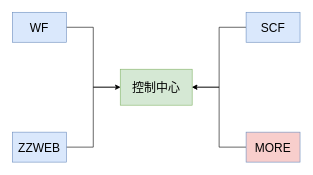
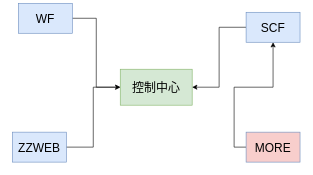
- <mxCell id="4" value="&lt;font style=&quot;font-size: 20px&quot;&gt;WF&lt;/font&gt;" style="rounded=0;whiteSpace=wrap;html=1;fillColor=#dae8fc;strokeColor=#6c8ebf;" vertex="1" parent="1"><mxGeometry x="20" y="20" width="90" height="50" as="geometry" /></mxCell>
+ <mxCell id="4" value="&lt;font style=&quot;font-size: 20px&quot;&gt;WF&lt;/font&gt;" style="rounded=0;whiteSpace=wrap;html=1;fillColor=#dae8fc;strokeColor=#6c8ebf;" vertex="1" parent="1"><mxGeometry x="30" y="5" width="90" height="50" as="geometry" /></mxCell>
- <mxCell id="9" style="edgeStyle=orthogonalEdgeStyle;rounded=0;orthogonalLoop=1;jettySize=auto;html=1;exitX=0;exitY=0.5;exitDx=0;exitDy=0;entryX=1;entryY=0.5;entryDx=0;entryDy=0;" edge="1" parent="1" source="10" target="2"><mxGeometry relative="1" as="geometry" /></mxCell>
+ <mxCell id="9" style="edgeStyle=orthogonalEdgeStyle;rounded=0;orthogonalLoop=1;jettySize=auto;html=1;exitX=0;exitY=0.5;exitDx=0;exitDy=0;" edge="1" parent="1" source="10" target="8"><mxGeometry relative="1" as="geometry" /></mxCell>
